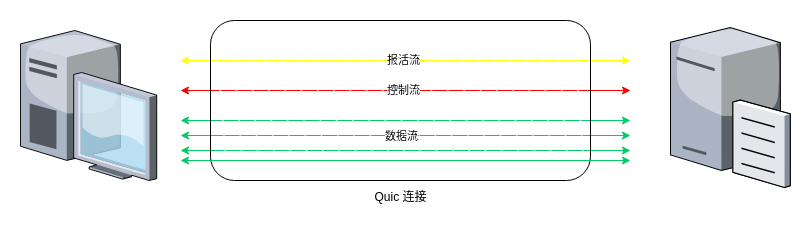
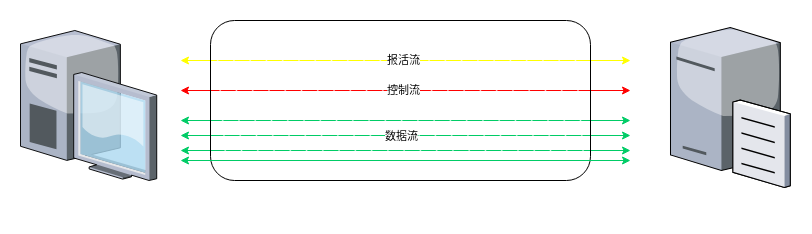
- <mxCell id="14" value="Quic 连接" style="text;html=1;align=center;verticalAlign=middle;resizable=0;points=[];autosize=1;strokeColor=none;fillColor=none;" vertex="1" parent="1"><mxGeometry x="360" y="181.75" width="80" height="30" as="geometry" /></mxCell>
